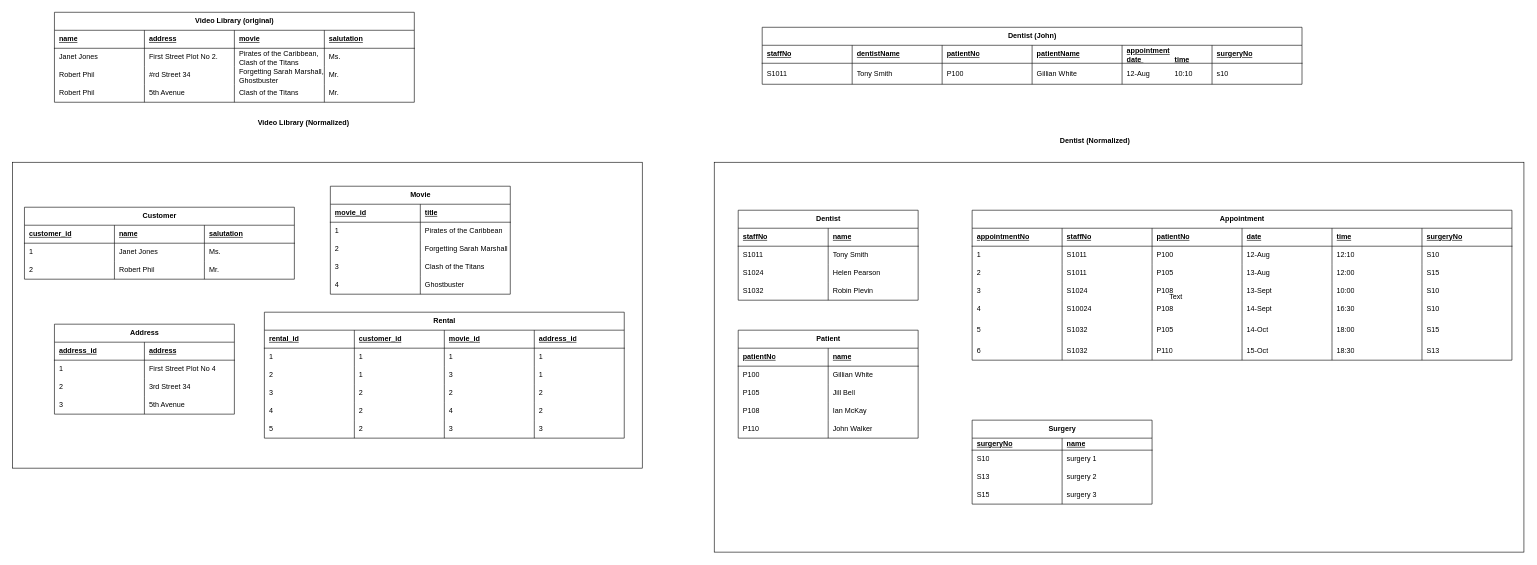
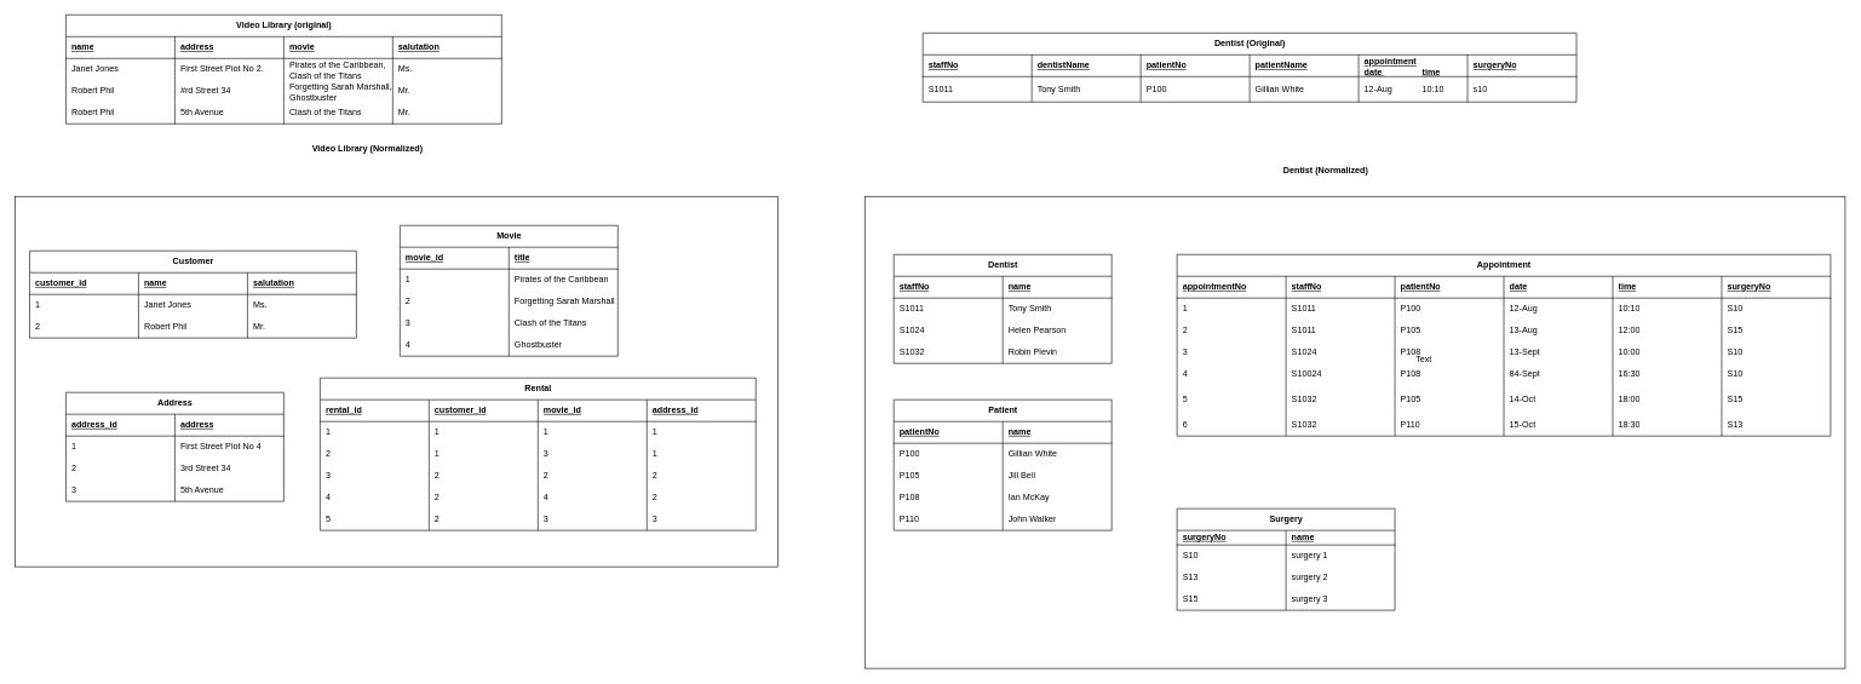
- <mxCell id="99" value="Dentist (John)" style="shape=table;startSize=30;container=1;collapsible=1;childLayout=tableLayout;fixedRows=1;rowLines=0;fontStyle=1;align=center;resizeLast=1;html=1;" vertex="1" parent="1"><mxGeometry x="1270" y="45" width="900" height="95" as="geometry" /></mxCell>
+ <mxCell id="99" value="Dentist (Original)" style="shape=table;startSize=30;container=1;collapsible=1;childLayout=tableLayout;fixedRows=1;rowLines=0;fontStyle=1;align=center;resizeLast=1;html=1;" vertex="1" parent="1"><mxGeometry x="1270" y="45" width="900" height="95" as="geometry" /></mxCell>
- <mxCell id="156" value="12:10" style="shape=partialRectangle;connectable=0;fillColor=none;top=0;left=0;bottom=0;right=0;align=left;spacingLeft=6;overflow=hidden;whiteSpace=wrap;html=1;" vertex="1" parent="151"><mxGeometry x="600" width="150" height="30" as="geometry"><mxRectangle width="150" height="30" as="alternateBounds" /></mxGeometry></mxCell>
+ <mxCell id="156" value="10:10" style="shape=partialRectangle;connectable=0;fillColor=none;top=0;left=0;bottom=0;right=0;align=left;spacingLeft=6;overflow=hidden;whiteSpace=wrap;html=1;" vertex="1" parent="151"><mxGeometry x="600" width="150" height="30" as="geometry"><mxRectangle width="150" height="30" as="alternateBounds" /></mxGeometry></mxCell>
- <mxCell id="176" value="14-Sept" style="shape=partialRectangle;connectable=0;fillColor=none;top=0;left=0;bottom=0;right=0;align=left;spacingLeft=6;overflow=hidden;whiteSpace=wrap;html=1;" vertex="1" parent="172"><mxGeometry x="450" width="150" height="30" as="geometry"><mxRectangle width="150" height="30" as="alternateBounds" /></mxGeometry></mxCell>
+ <mxCell id="176" value="84-Sept" style="shape=partialRectangle;connectable=0;fillColor=none;top=0;left=0;bottom=0;right=0;align=left;spacingLeft=6;overflow=hidden;whiteSpace=wrap;html=1;" vertex="1" parent="172"><mxGeometry x="450" width="150" height="30" as="geometry"><mxRectangle width="150" height="30" as="alternateBounds" /></mxGeometry></mxCell>
